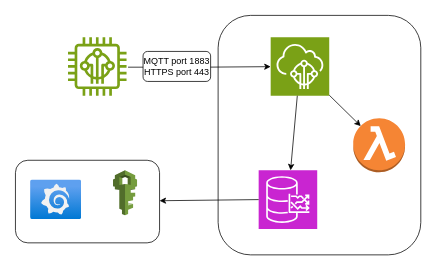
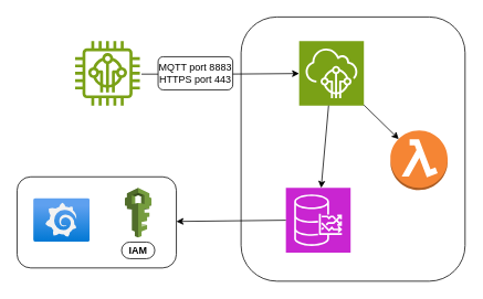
- <mxCell id="14" value="MQTT port 1883&lt;br&gt;HTTPS port 443" style="rounded=1;whiteSpace=wrap;html=1;" vertex="1" parent="1"><mxGeometry x="190" y="68" width="90" height="40" as="geometry" /></mxCell>
+ <mxCell id="14" value="MQTT port 8883&lt;br&gt;HTTPS port 443" style="rounded=1;whiteSpace=wrap;html=1;" vertex="1" parent="1"><mxGeometry x="190" y="68" width="90" height="40" as="geometry" /></mxCell>
+ <mxCell id="15" value="&lt;b&gt;IAM&lt;/b&gt;" style="rounded=1;whiteSpace=wrap;html=1;arcSize=50;" vertex="1" parent="1"><mxGeometry x="146" y="291.8" width="40" height="20" as="geometry" /></mxCell>
